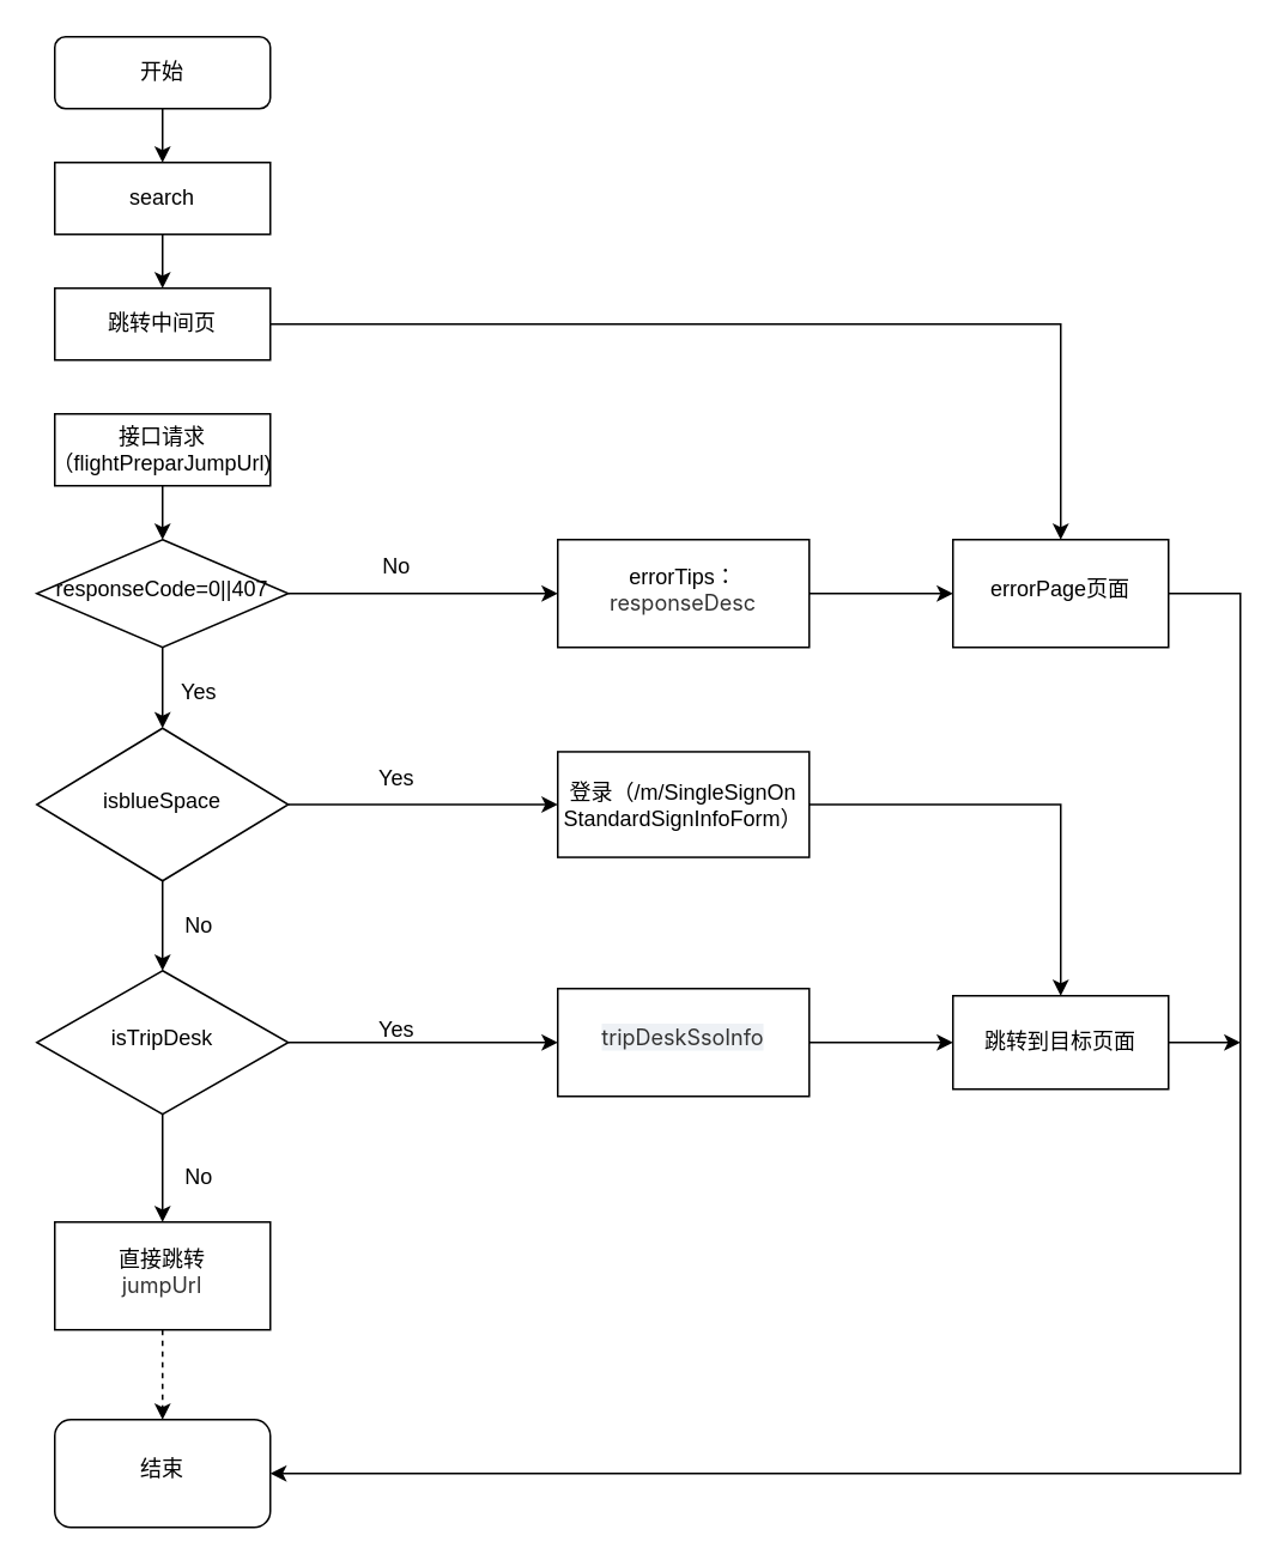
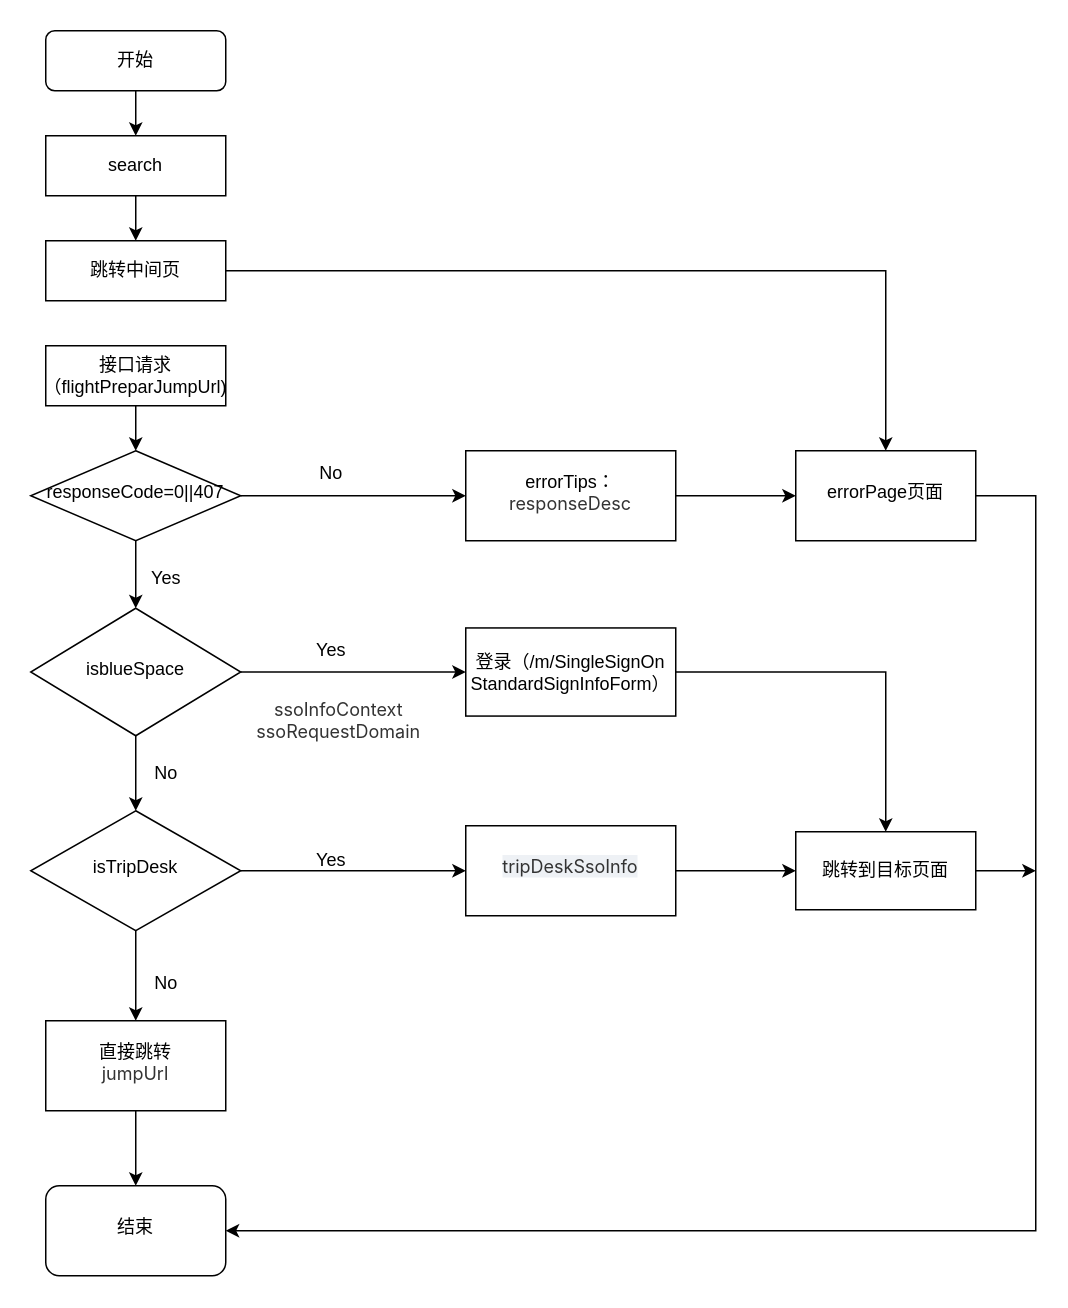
+ <mxCell id="10" value="&lt;span style=&quot;color: rgb(51, 51, 51); font-family: -apple-system, &amp;quot;system-ui&amp;quot;, &amp;quot;Segoe UI&amp;quot;, Roboto, &amp;quot;Helvetica Neue&amp;quot;, Arial, &amp;quot;Noto Sans&amp;quot;, sans-serif, &amp;quot;Apple Color Emoji&amp;quot;, &amp;quot;Segoe UI Emoji&amp;quot;, &amp;quot;Segoe UI Symbol&amp;quot;, &amp;quot;Noto Color Emoji&amp;quot;; text-align: start; background-color: rgb(255, 255, 255);&quot;&gt;ssoInfoContext&lt;br&gt;&lt;/span&gt;&lt;span style=&quot;color: rgb(51, 51, 51); font-family: -apple-system, &amp;quot;system-ui&amp;quot;, &amp;quot;Segoe UI&amp;quot;, Roboto, &amp;quot;Helvetica Neue&amp;quot;, Arial, &amp;quot;Noto Sans&amp;quot;, sans-serif, &amp;quot;Apple Color Emoji&amp;quot;, &amp;quot;Segoe UI Emoji&amp;quot;, &amp;quot;Segoe UI Symbol&amp;quot;, &amp;quot;Noto Color Emoji&amp;quot;; text-align: start; background-color: rgb(255, 255, 255);&quot;&gt;ssoRequestDomain&lt;/span&gt;&lt;span style=&quot;color: rgb(51, 51, 51); font-family: -apple-system, &amp;quot;system-ui&amp;quot;, &amp;quot;Segoe UI&amp;quot;, Roboto, &amp;quot;Helvetica Neue&amp;quot;, Arial, &amp;quot;Noto Sans&amp;quot;, sans-serif, &amp;quot;Apple Color Emoji&amp;quot;, &amp;quot;Segoe UI Emoji&amp;quot;, &amp;quot;Segoe UI Symbol&amp;quot;, &amp;quot;Noto Color Emoji&amp;quot;; text-align: start; background-color: rgb(255, 255, 255);&quot;&gt;&lt;/span&gt;" style="text;html=1;align=center;verticalAlign=middle;resizable=0;points=[];autosize=1;strokeColor=none;fillColor=none;" vertex="1" parent="1"><mxGeometry x="160" y="460" width="130" height="40" as="geometry" /></mxCell>
- <mxCell id="14" value="" style="edgeStyle=orthogonalEdgeStyle;rounded=0;orthogonalLoop=1;jettySize=auto;html=1;dashed=1;" edge="1" parent="1" source="15" target="36"><mxGeometry relative="1" as="geometry" /></mxCell>
+ <mxCell id="14" value="" style="edgeStyle=orthogonalEdgeStyle;rounded=0;orthogonalLoop=1;jettySize=auto;html=1;" edge="1" parent="1" source="15" target="36"><mxGeometry relative="1" as="geometry" /></mxCell>
